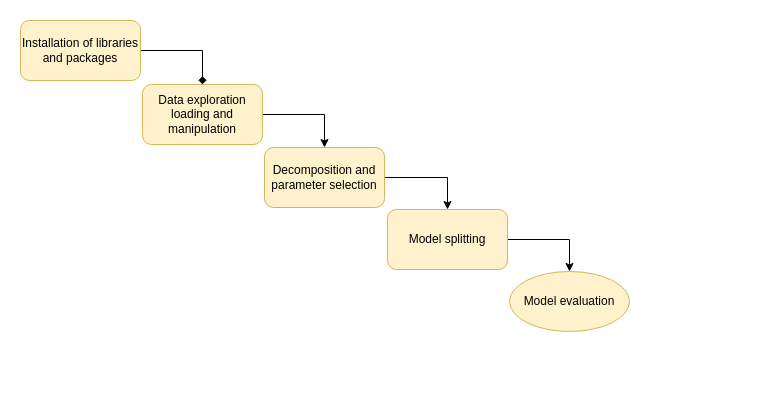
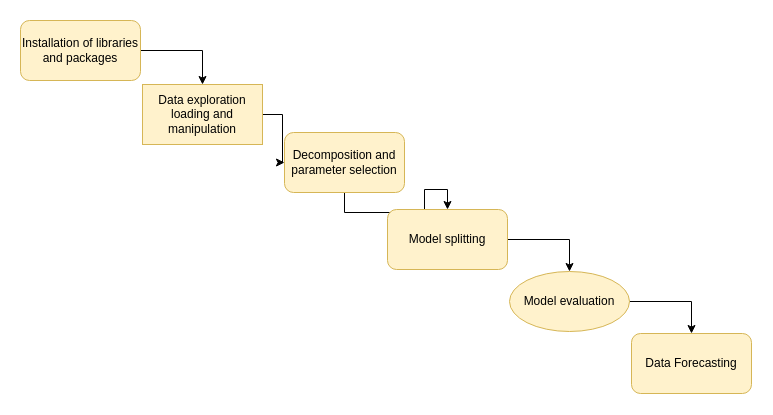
- <mxCell id="2" value="" style="edgeStyle=orthogonalEdgeStyle;rounded=0;orthogonalLoop=1;jettySize=auto;html=1;endArrow=diamond;" edge="1" parent="1" source="3" target="5"><mxGeometry relative="1" as="geometry" /></mxCell>
+ <mxCell id="2" value="" style="edgeStyle=orthogonalEdgeStyle;rounded=0;orthogonalLoop=1;jettySize=auto;html=1;" edge="1" parent="1" source="3" target="5"><mxGeometry relative="1" as="geometry" /></mxCell>
- <mxCell id="5" value="Data exploration loading and manipulation" style="whiteSpace=wrap;html=1;rounded=1;fillColor=#fff2cc;strokeColor=#d6b656;" vertex="1" parent="1"><mxGeometry x="142" y="84" width="120" height="60" as="geometry" /></mxCell>
+ <mxCell id="5" value="Data exploration loading and manipulation" style="whiteSpace=wrap;html=1;fillColor=#fff2cc;strokeColor=#d6b656;rounded=0;" vertex="1" parent="1"><mxGeometry x="142" y="84" width="120" height="60" as="geometry" /></mxCell>
- <mxCell id="7" value="Decomposition and parameter selection" style="whiteSpace=wrap;html=1;rounded=1;fillColor=#fff2cc;strokeColor=#d6b656;" vertex="1" parent="1"><mxGeometry x="264" y="147" width="120" height="60" as="geometry" /></mxCell>
+ <mxCell id="7" value="Decomposition and parameter selection" style="whiteSpace=wrap;html=1;rounded=1;fillColor=#fff2cc;strokeColor=#d6b656;" vertex="1" parent="1"><mxGeometry x="284" y="132" width="120" height="60" as="geometry" /></mxCell>
+ <mxCell id="10" value="" style="edgeStyle=orthogonalEdgeStyle;rounded=0;orthogonalLoop=1;jettySize=auto;html=1;" edge="1" parent="1" source="11" target="12"><mxGeometry relative="1" as="geometry" /></mxCell>
+ <mxCell id="12" value="Data Forecasting" style="whiteSpace=wrap;html=1;rounded=1;fillColor=#fff2cc;strokeColor=#d6b656;" vertex="1" parent="1"><mxGeometry x="631" y="333" width="120" height="60" as="geometry" /></mxCell>
